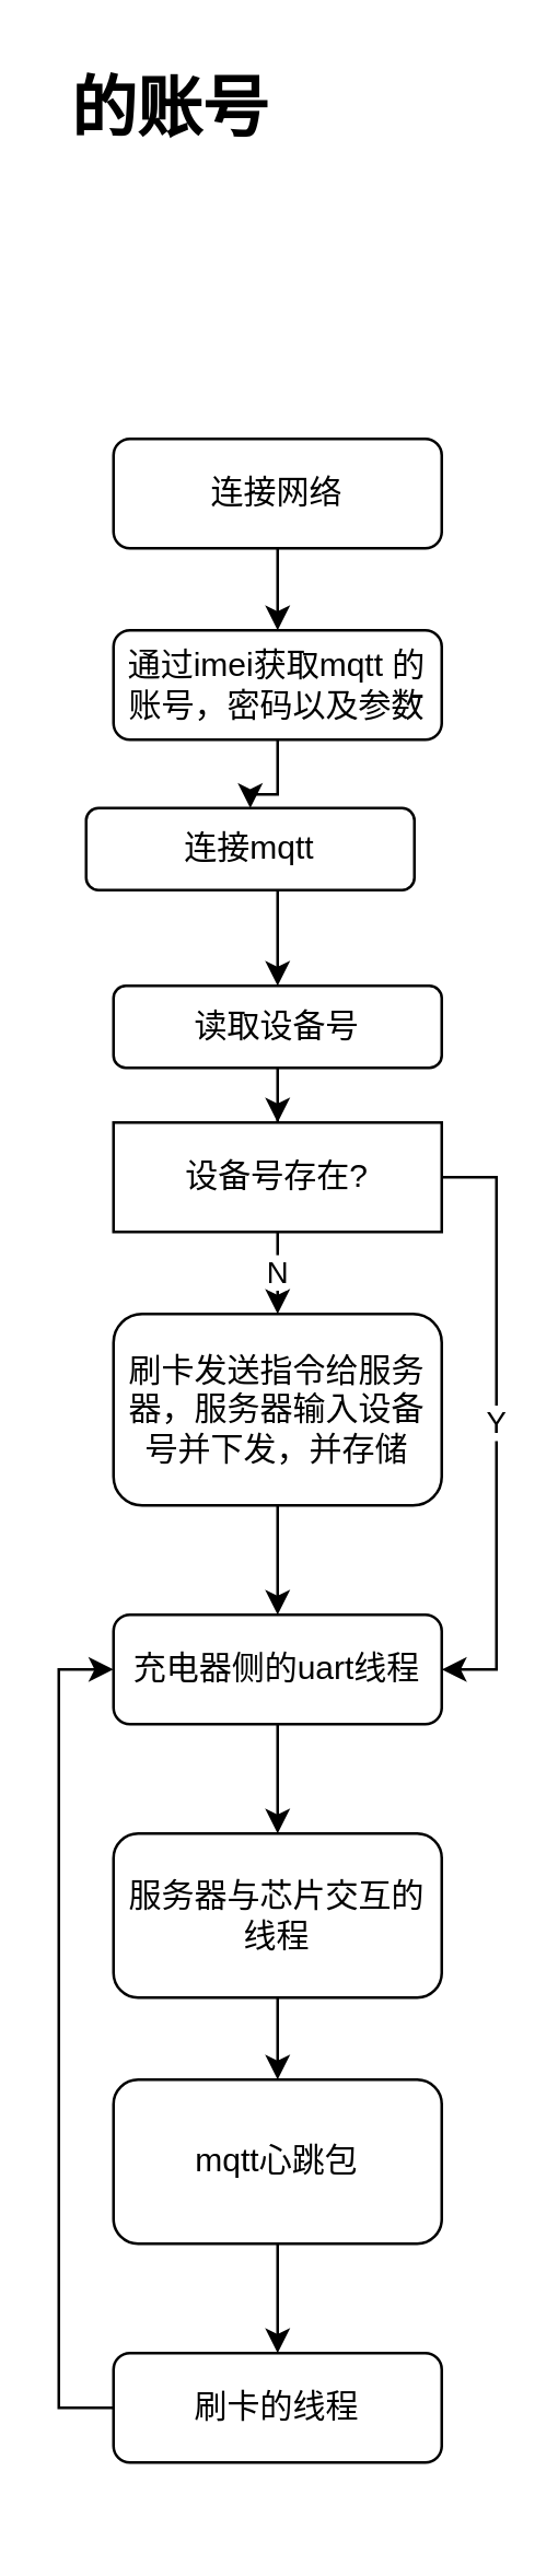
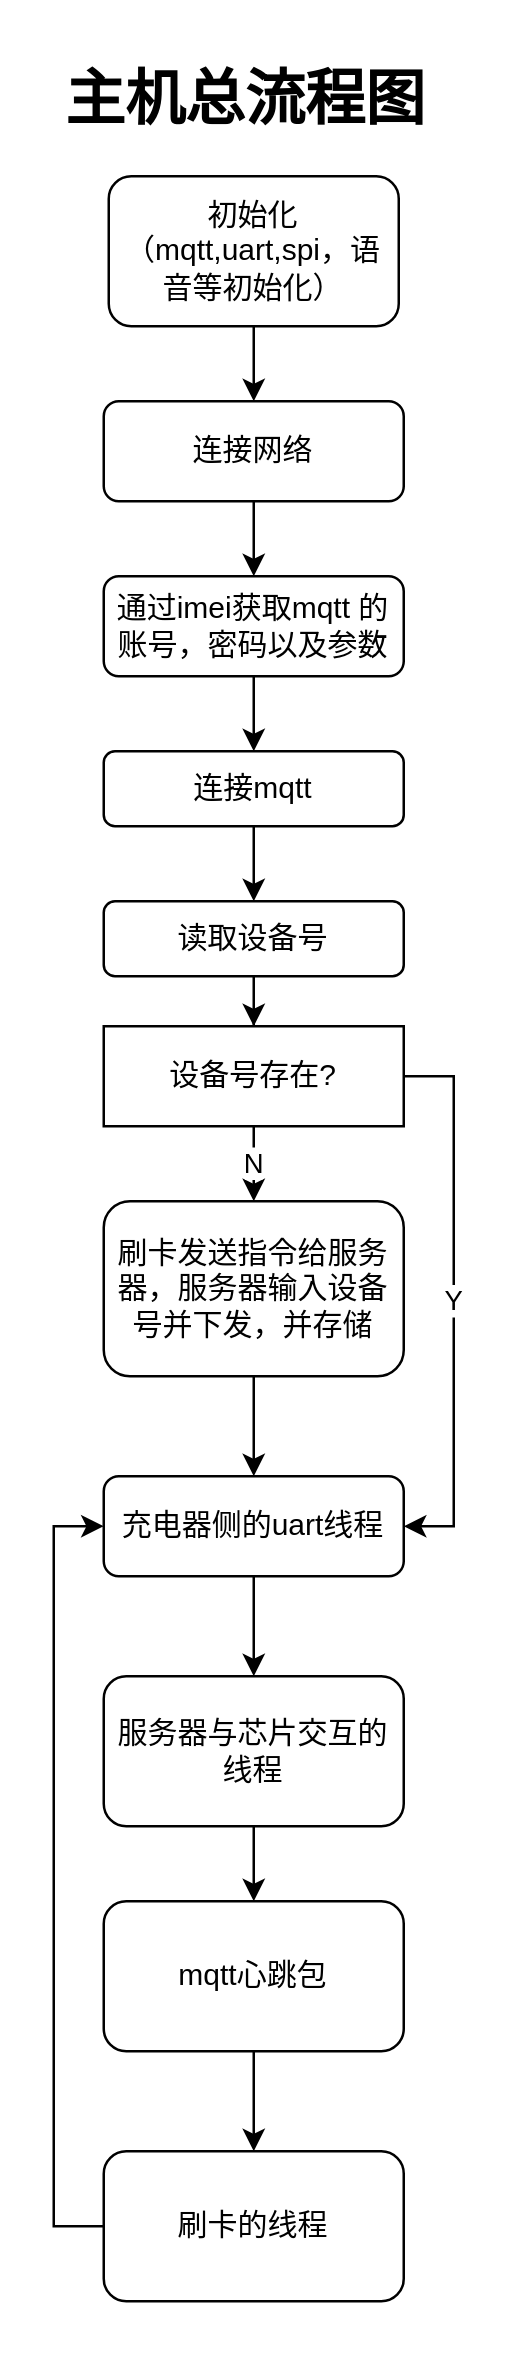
- <mxCell id="23" value="&lt;h1&gt;的账号&lt;/h1&gt;" style="text;html=1;strokeColor=none;fillColor=none;spacing=5;spacingTop=-20;whiteSpace=wrap;overflow=hidden;rounded=0;" parent="1" vertex="1"><mxGeometry x="20.5" y="20" width="161" height="50" as="geometry" /></mxCell>
+ <mxCell id="23" value="&lt;h1&gt;主机总流程图&lt;/h1&gt;" style="text;html=1;strokeColor=none;fillColor=none;spacing=5;spacingTop=-20;whiteSpace=wrap;overflow=hidden;rounded=0;" parent="1" vertex="1"><mxGeometry x="20.5" y="20" width="161" height="50" as="geometry" /></mxCell>
+ <mxCell id="3" value="初始化（mqtt,uart,spi，语音等初始化）" style="rounded=1;whiteSpace=wrap;html=1;fontSize=12;glass=0;strokeWidth=1;shadow=0;" parent="1" vertex="1"><mxGeometry x="43" y="70" width="116" height="60" as="geometry" /></mxCell>
+ <mxCell id="2" value="" style="edgeStyle=orthogonalEdgeStyle;rounded=0;orthogonalLoop=1;jettySize=auto;html=1;" parent="1" source="3" target="5" edge="1"><mxGeometry relative="1" as="geometry" /></mxCell>
- <mxCell id="9" value="连接mqtt" style="rounded=1;whiteSpace=wrap;html=1;" parent="1" vertex="1"><mxGeometry x="31" y="295" width="120" height="30" as="geometry" /></mxCell>
+ <mxCell id="9" value="连接mqtt" style="rounded=1;whiteSpace=wrap;html=1;" parent="1" vertex="1"><mxGeometry x="41" y="300" width="120" height="30" as="geometry" /></mxCell>
- <mxCell id="22" value="刷卡的线程" style="whiteSpace=wrap;html=1;rounded=1;" parent="1" vertex="1"><mxGeometry x="41" y="860" width="120" height="40" as="geometry" /></mxCell>
+ <mxCell id="22" value="刷卡的线程" style="whiteSpace=wrap;html=1;rounded=1;" parent="1" vertex="1"><mxGeometry x="41" y="860" width="120" height="60" as="geometry" /></mxCell>
